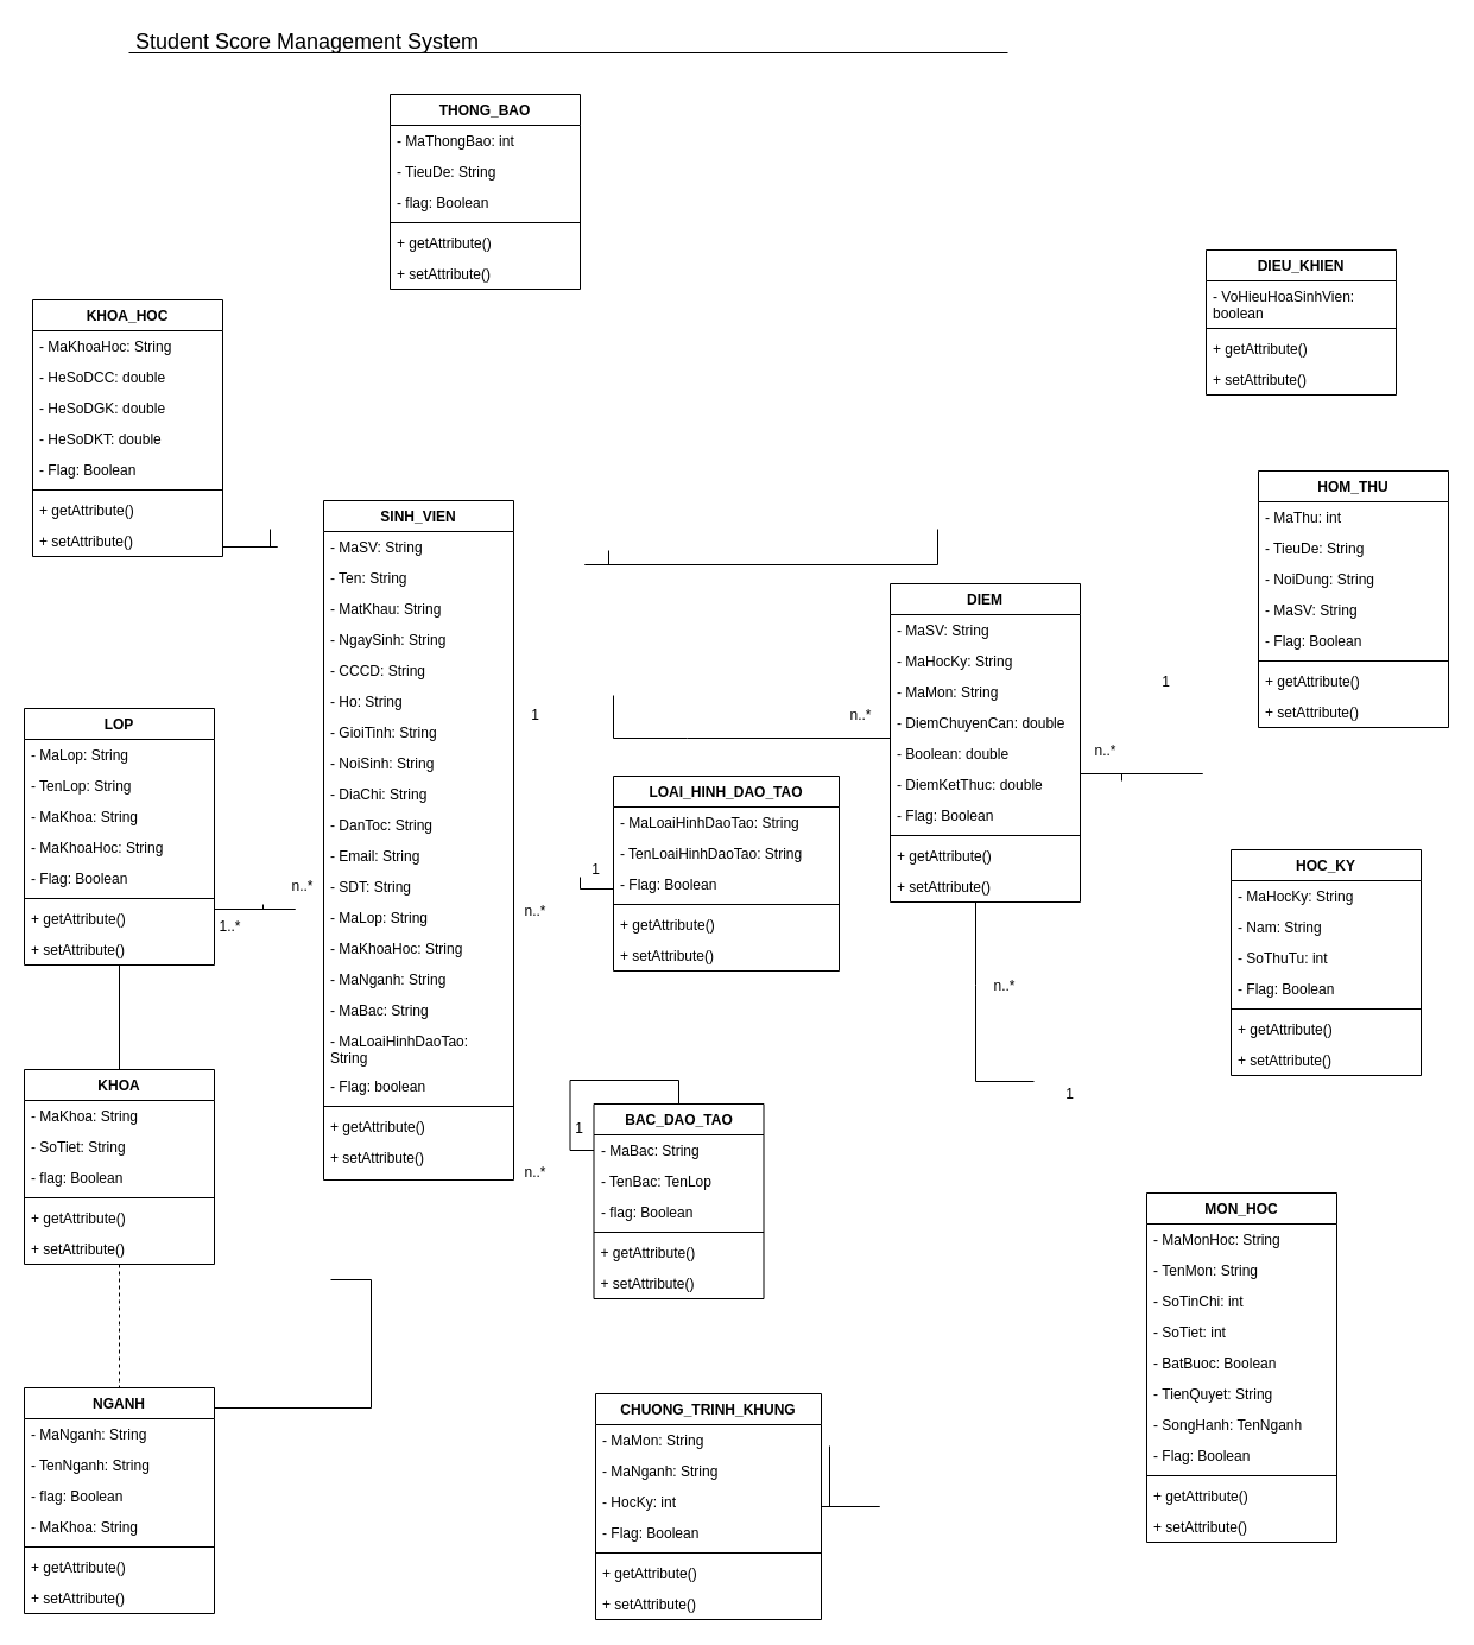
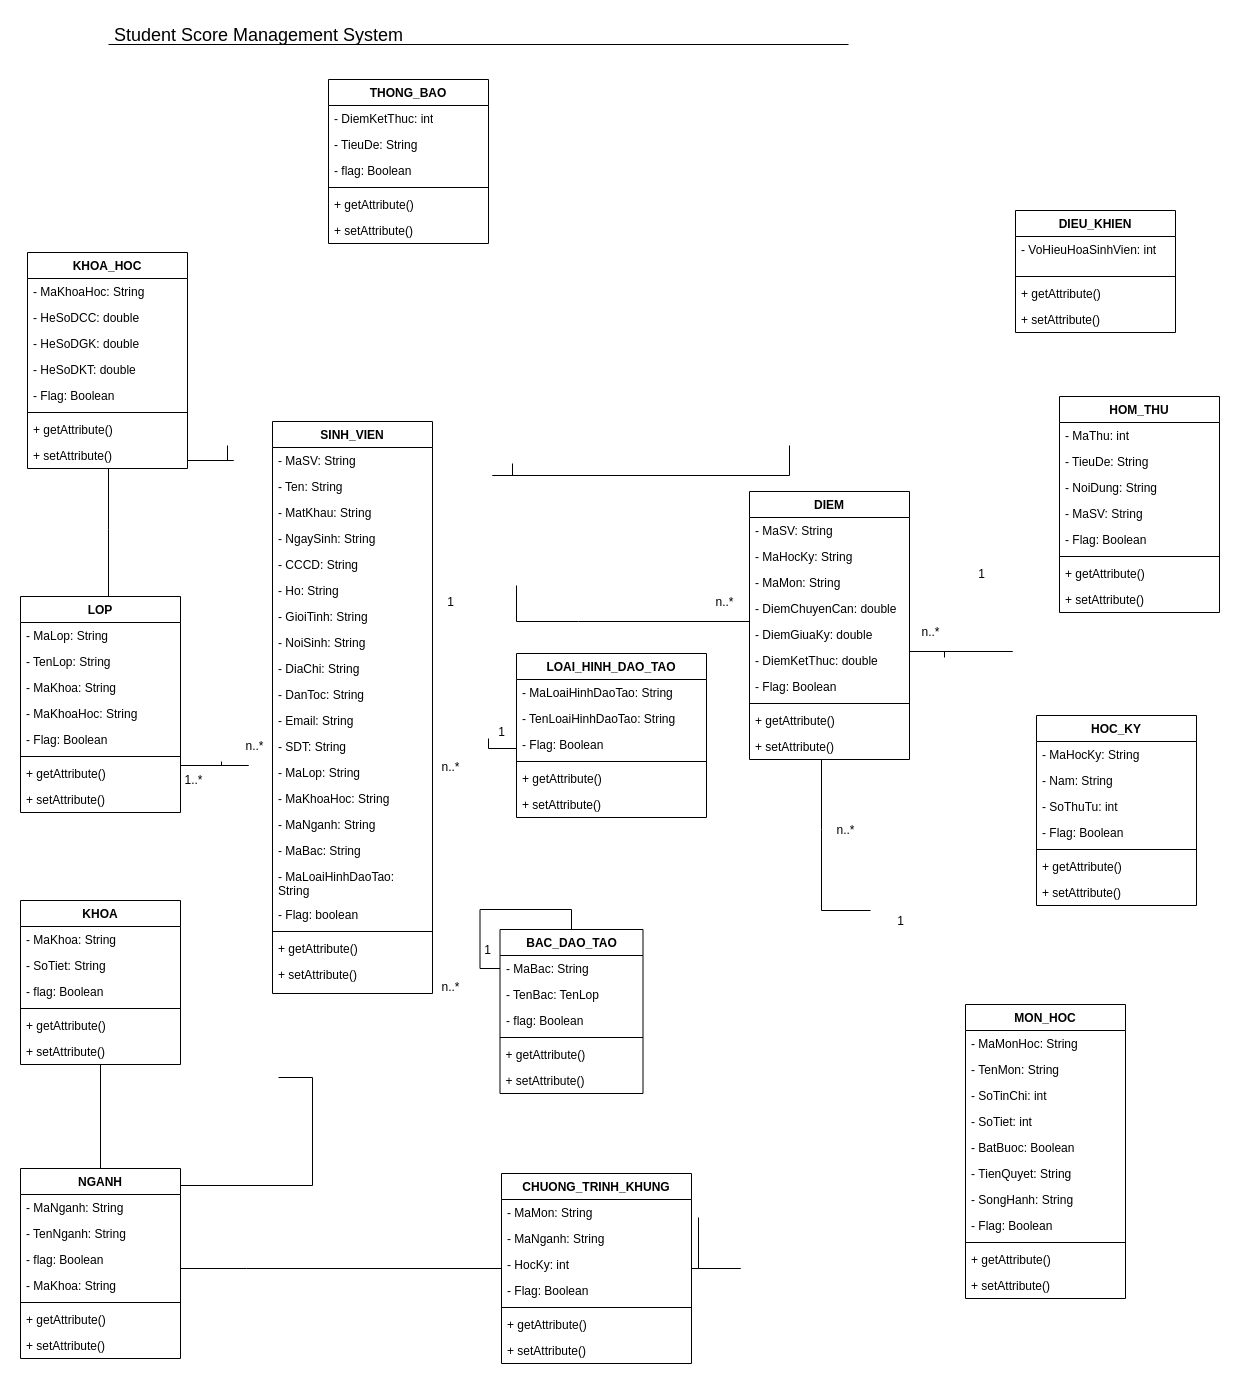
- <mxCell id="51" value="- MaThongBao: int" style="text;strokeColor=none;fillColor=none;align=left;verticalAlign=top;spacingLeft=4;spacingRight=4;overflow=hidden;rotatable=0;points=[[0,0.5],[1,0.5]];portConstraint=eastwest;whiteSpace=wrap;html=1;" parent="50" vertex="1"><mxGeometry y="26" width="160" height="26" as="geometry" /></mxCell>
+ <mxCell id="51" value="- DiemKetThuc: int" style="text;strokeColor=none;fillColor=none;align=left;verticalAlign=top;spacingLeft=4;spacingRight=4;overflow=hidden;rotatable=0;points=[[0,0.5],[1,0.5]];portConstraint=eastwest;whiteSpace=wrap;html=1;" parent="50" vertex="1"><mxGeometry y="26" width="160" height="26" as="geometry" /></mxCell>
- <mxCell id="46" value="- VoHieuHoaSinhVien: boolean" style="text;strokeColor=none;fillColor=none;align=left;verticalAlign=top;spacingLeft=4;spacingRight=4;overflow=hidden;rotatable=0;points=[[0,0.5],[1,0.5]];portConstraint=eastwest;whiteSpace=wrap;html=1;" parent="45" vertex="1"><mxGeometry y="26" width="160" height="36" as="geometry" /></mxCell>
+ <mxCell id="46" value="- VoHieuHoaSinhVien: int" style="text;strokeColor=none;fillColor=none;align=left;verticalAlign=top;spacingLeft=4;spacingRight=4;overflow=hidden;rotatable=0;points=[[0,0.5],[1,0.5]];portConstraint=eastwest;whiteSpace=wrap;html=1;" parent="45" vertex="1"><mxGeometry y="26" width="160" height="36" as="geometry" /></mxCell>
+ <mxCell id="59" style="edgeStyle=orthogonalEdgeStyle;rounded=0;orthogonalLoop=1;jettySize=auto;html=1;endArrow=none;endFill=0;" parent="1" source="60" target="36" edge="1"><mxGeometry relative="1" as="geometry"><Array as="points"><mxPoint x="108" y="529" /><mxPoint x="108" y="529" /></Array></mxGeometry></mxCell>
- <mxCell id="120" value="-&amp;nbsp;Boolean: double" style="text;strokeColor=none;fillColor=none;align=left;verticalAlign=top;spacingLeft=4;spacingRight=4;overflow=hidden;rotatable=0;points=[[0,0.5],[1,0.5]];portConstraint=eastwest;whiteSpace=wrap;html=1;" parent="115" vertex="1"><mxGeometry y="130" width="160" height="26" as="geometry" /></mxCell>
+ <mxCell id="120" value="-&amp;nbsp;DiemGiuaKy: double" style="text;strokeColor=none;fillColor=none;align=left;verticalAlign=top;spacingLeft=4;spacingRight=4;overflow=hidden;rotatable=0;points=[[0,0.5],[1,0.5]];portConstraint=eastwest;whiteSpace=wrap;html=1;" parent="115" vertex="1"><mxGeometry y="130" width="160" height="26" as="geometry" /></mxCell>
- <mxCell id="57" style="edgeStyle=orthogonalEdgeStyle;rounded=0;orthogonalLoop=1;jettySize=auto;html=1;endArrow=none;endFill=0;" parent="1" source="60" target="93" edge="1"><mxGeometry relative="1" as="geometry" /></mxCell>
- <mxCell id="92" style="edgeStyle=orthogonalEdgeStyle;rounded=0;orthogonalLoop=1;jettySize=auto;html=1;endArrow=none;endFill=0;dashed=1;" parent="1" source="93" target="101" edge="1"><mxGeometry relative="1" as="geometry" /></mxCell>
+ <mxCell id="92" style="edgeStyle=orthogonalEdgeStyle;rounded=0;orthogonalLoop=1;jettySize=auto;html=1;endArrow=none;endFill=0;" parent="1" source="93" target="101" edge="1"><mxGeometry relative="1" as="geometry" /></mxCell>
- <mxCell id="86" value="-&amp;nbsp;SongHanh: TenNganh" style="text;strokeColor=none;fillColor=none;align=left;verticalAlign=top;spacingLeft=4;spacingRight=4;overflow=hidden;rotatable=0;points=[[0,0.5],[1,0.5]];portConstraint=eastwest;whiteSpace=wrap;html=1;" parent="79" vertex="1"><mxGeometry y="182" width="160" height="26" as="geometry" /></mxCell>
+ <mxCell id="86" value="-&amp;nbsp;SongHanh: String" style="text;strokeColor=none;fillColor=none;align=left;verticalAlign=top;spacingLeft=4;spacingRight=4;overflow=hidden;rotatable=0;points=[[0,0.5],[1,0.5]];portConstraint=eastwest;whiteSpace=wrap;html=1;" parent="79" vertex="1"><mxGeometry y="182" width="160" height="26" as="geometry" /></mxCell>
+ <mxCell id="100" style="edgeStyle=orthogonalEdgeStyle;rounded=0;orthogonalLoop=1;jettySize=auto;html=1;endArrow=none;endFill=0;" parent="1" source="101" target="69" edge="1"><mxGeometry relative="1" as="geometry"><Array as="points"><mxPoint x="246" y="1268" /><mxPoint x="246" y="1268" /></Array></mxGeometry></mxCell>
